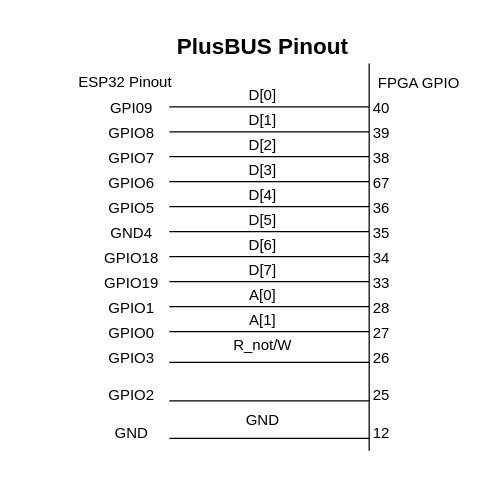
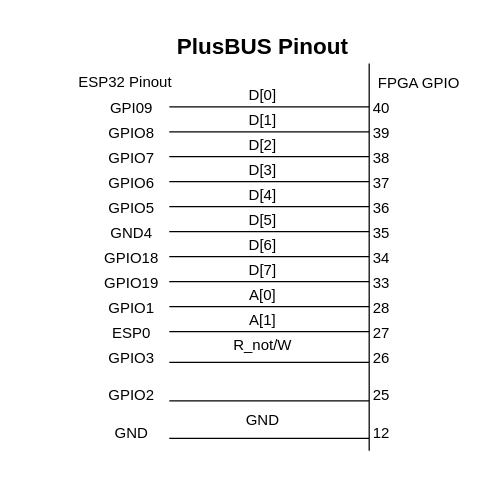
- <mxCell id="30" value="67" style="text;strokeColor=none;fillColor=none;align=center;verticalAlign=middle;rounded=0;" parent="1" vertex="1"><mxGeometry x="275" y="130" width="60" height="30" as="geometry" /></mxCell>
+ <mxCell id="30" value="37" style="text;strokeColor=none;fillColor=none;align=center;verticalAlign=middle;rounded=0;" parent="1" vertex="1"><mxGeometry x="275" y="130" width="60" height="30" as="geometry" /></mxCell>
- <mxCell id="50" value="GPIO0" style="text;strokeColor=none;fillColor=none;align=center;verticalAlign=middle;rounded=0;" parent="1" vertex="1"><mxGeometry x="75" y="250" width="60" height="30" as="geometry" /></mxCell>
+ <mxCell id="50" value="ESP0" style="text;strokeColor=none;fillColor=none;align=center;verticalAlign=middle;rounded=0;" parent="1" vertex="1"><mxGeometry x="75" y="250" width="60" height="30" as="geometry" /></mxCell>
